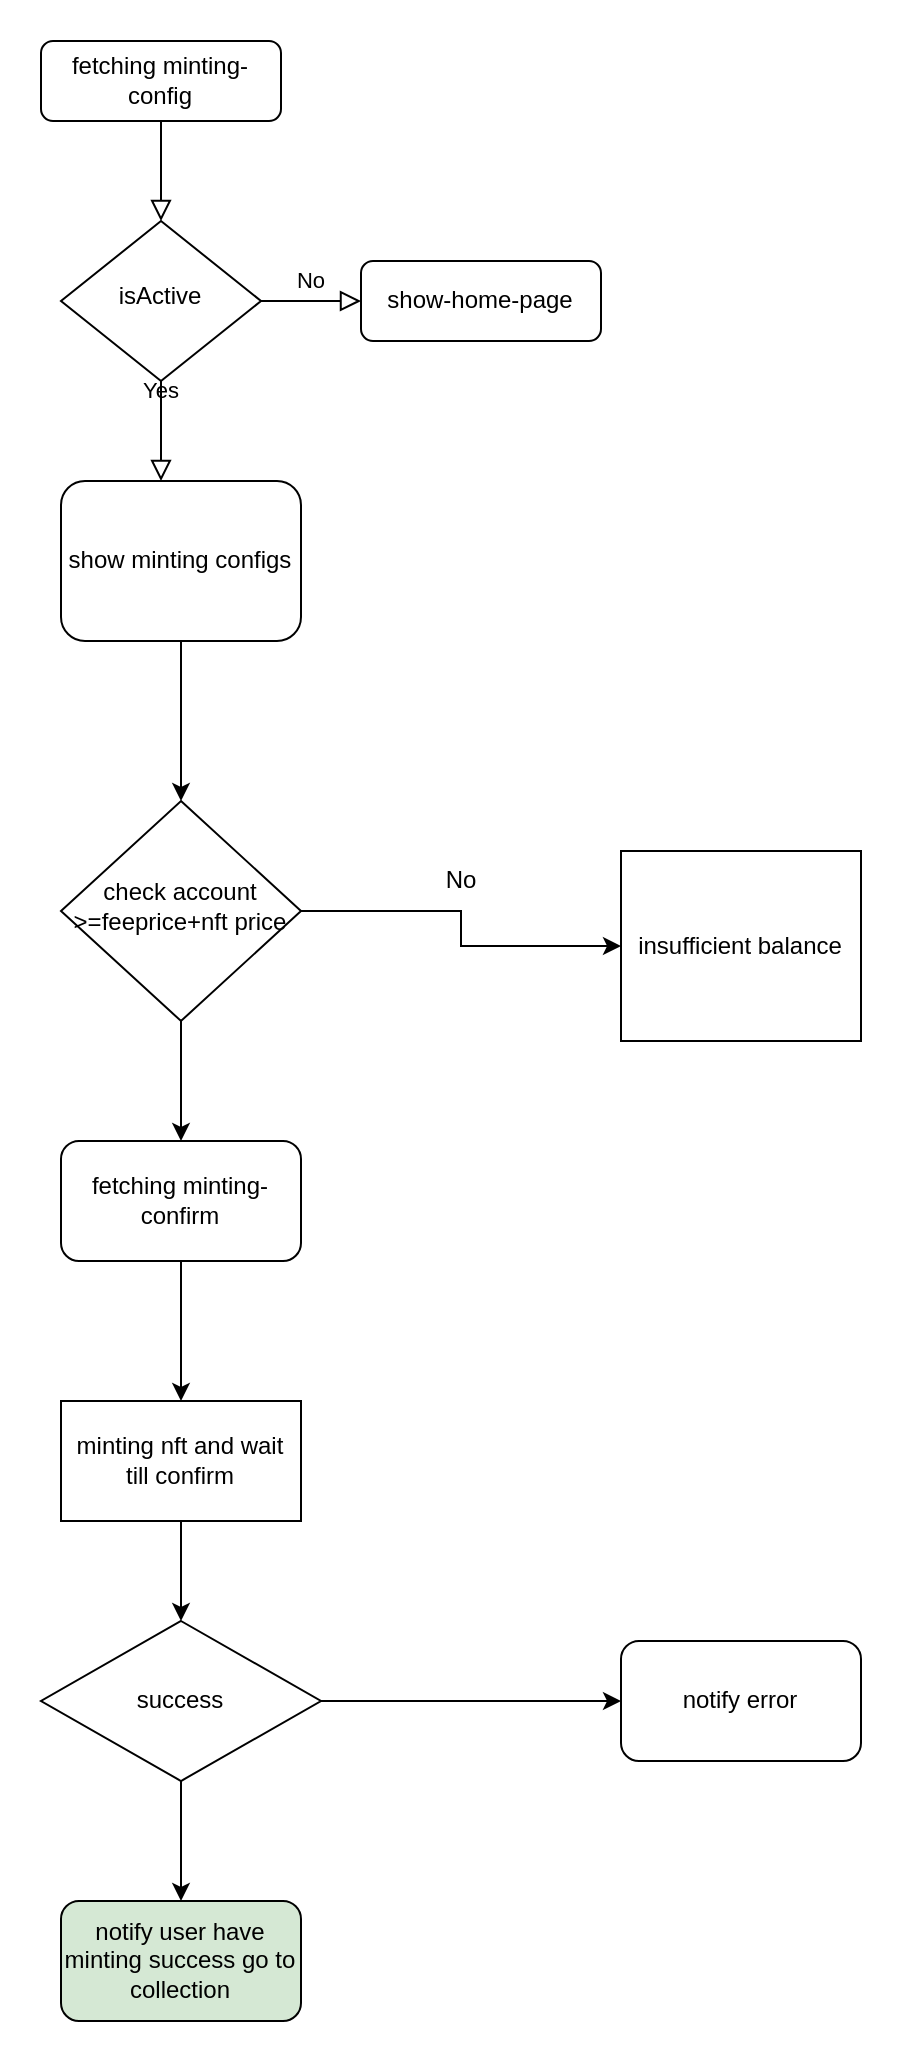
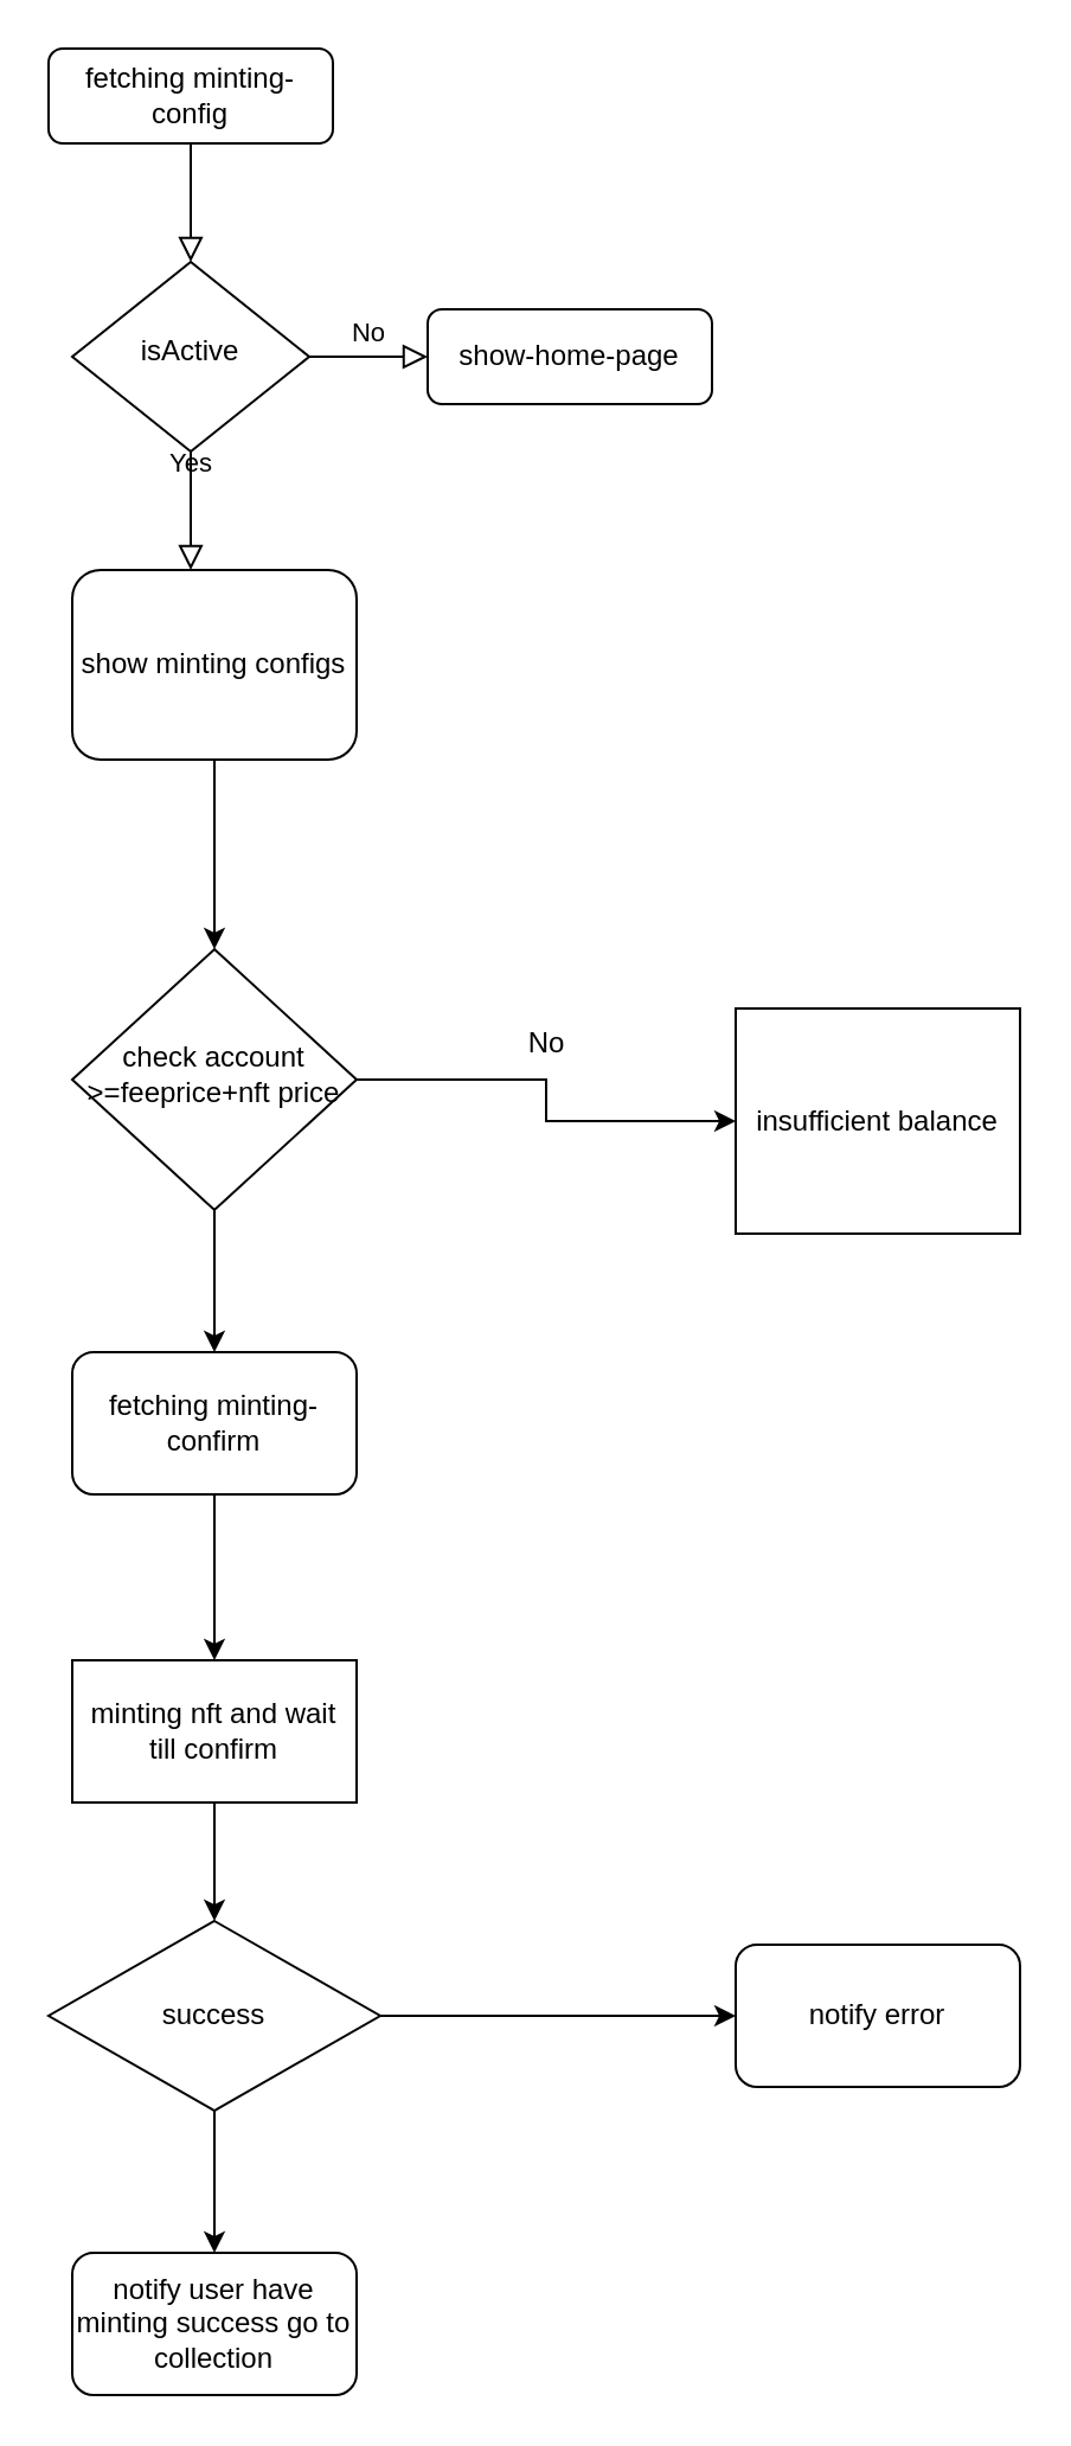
- <mxCell id="22" value="notify user have minting success go to collection" style="rounded=1;whiteSpace=wrap;html=1;fillColor=#d5e8d4;" vertex="1" parent="1"><mxGeometry x="30" y="950" width="120" height="60" as="geometry" /></mxCell>
+ <mxCell id="22" value="notify user have minting success go to collection" style="rounded=1;whiteSpace=wrap;html=1;" vertex="1" parent="1"><mxGeometry x="30" y="950" width="120" height="60" as="geometry" /></mxCell>
